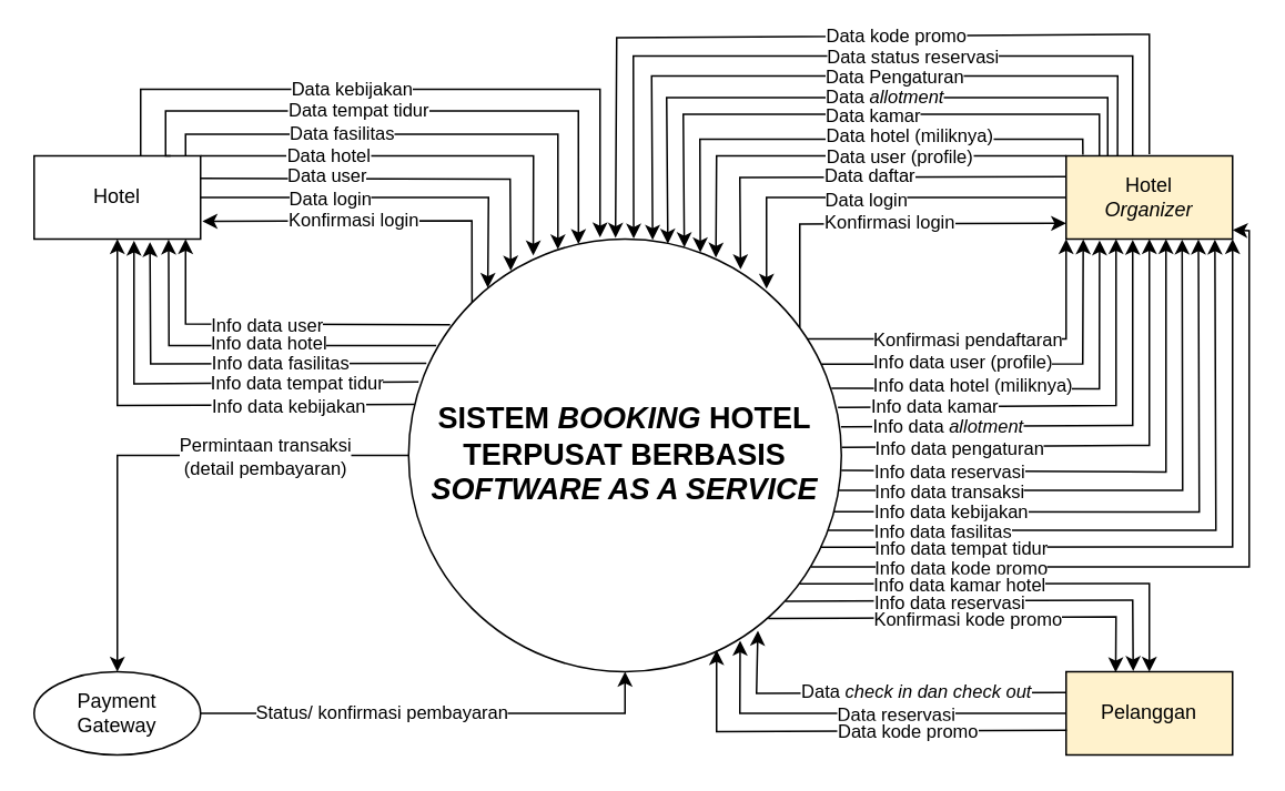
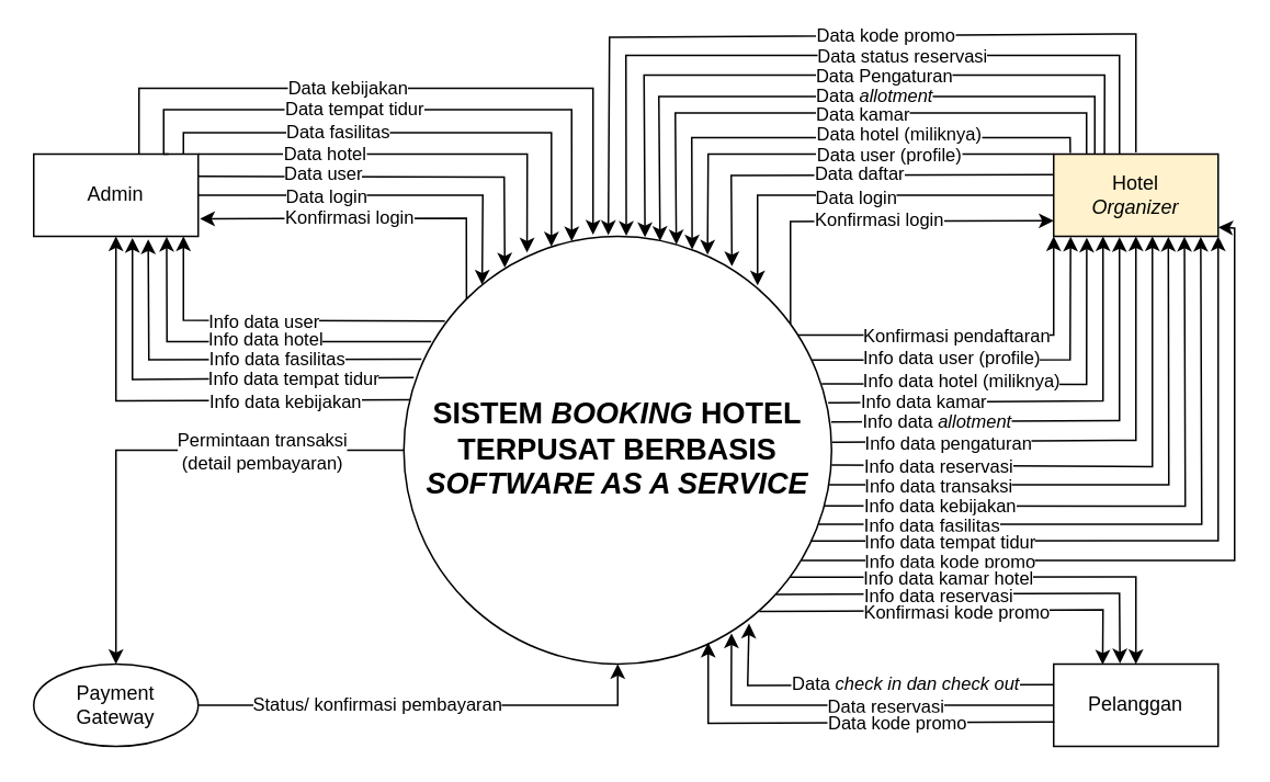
- <mxCell id="3" value="Hotel" style="html=1;dashed=0;whiteSpace=wrap;points=[[0,0,0,0,0],[0,0.09,0,0,0],[0,0.18,0,0,0],[0,0.25,0,0,0],[0,0.27,0,0,0],[0,0.36,0,0,0],[0,0.45,0,0,0],[0,0.5,0,0,0],[0,0.55,0,0,0],[0,0.64,0,0,0],[0,0.73,0,0,0],[0,0.75,0,0,0],[0,0.82,0,0,0],[0,0.91,0,0,0],[0,1,0,0,0],[0.09,0,0,0,0],[0.09,1,0,0,0],[0.18,0,0,0,0],[0.18,1,0,0,0],[0.25,0,0,0,0],[0.25,1,0,0,0],[0.27,0,0,0,0],[0.27,1,0,0,0],[0.36,0,0,0,0],[0.36,1,0,0,0],[0.45,0,0,0,0],[0.45,1,0,0,0],[0.5,0,0,0,0],[0.5,1,0,0,0],[0.55,0,0,0,0],[0.55,1,0,0,0],[0.64,0,0,0,0],[0.64,1,0,0,0],[0.73,0,0,0,0],[0.73,1,0,0,0],[0.75,0,0,0,0],[0.75,1,0,0,0],[0.82,0,0,0,0],[0.82,1,0,0,0],[0.91,0,0,0,0],[0.91,1,0,0,0],[1,0,0,0,0],[1,0.09,0,0,0],[1,0.18,0,0,0],[1,0.25,0,0,0],[1,0.27,0,0,0],[1,0.36,0,0,0],[1,0.45,0,0,0],[1,0.5,0,0,0],[1,0.55,0,0,0],[1,0.64,0,0,0],[1,0.73,0,0,0],[1,0.75,0,0,0],[1,0.82,0,0,0],[1,0.91,0,0,0],[1,1,0,0,0]];" parent="1" vertex="1"><mxGeometry x="20" y="93" width="100" height="50" as="geometry" /></mxCell>
+ <mxCell id="3" value="Admin" style="html=1;dashed=0;whiteSpace=wrap;points=[[0,0,0,0,0],[0,0.09,0,0,0],[0,0.18,0,0,0],[0,0.25,0,0,0],[0,0.27,0,0,0],[0,0.36,0,0,0],[0,0.45,0,0,0],[0,0.5,0,0,0],[0,0.55,0,0,0],[0,0.64,0,0,0],[0,0.73,0,0,0],[0,0.75,0,0,0],[0,0.82,0,0,0],[0,0.91,0,0,0],[0,1,0,0,0],[0.09,0,0,0,0],[0.09,1,0,0,0],[0.18,0,0,0,0],[0.18,1,0,0,0],[0.25,0,0,0,0],[0.25,1,0,0,0],[0.27,0,0,0,0],[0.27,1,0,0,0],[0.36,0,0,0,0],[0.36,1,0,0,0],[0.45,0,0,0,0],[0.45,1,0,0,0],[0.5,0,0,0,0],[0.5,1,0,0,0],[0.55,0,0,0,0],[0.55,1,0,0,0],[0.64,0,0,0,0],[0.64,1,0,0,0],[0.73,0,0,0,0],[0.73,1,0,0,0],[0.75,0,0,0,0],[0.75,1,0,0,0],[0.82,0,0,0,0],[0.82,1,0,0,0],[0.91,0,0,0,0],[0.91,1,0,0,0],[1,0,0,0,0],[1,0.09,0,0,0],[1,0.18,0,0,0],[1,0.25,0,0,0],[1,0.27,0,0,0],[1,0.36,0,0,0],[1,0.45,0,0,0],[1,0.5,0,0,0],[1,0.55,0,0,0],[1,0.64,0,0,0],[1,0.73,0,0,0],[1,0.75,0,0,0],[1,0.82,0,0,0],[1,0.91,0,0,0],[1,1,0,0,0]];" parent="1" vertex="1"><mxGeometry x="20" y="93" width="100" height="50" as="geometry" /></mxCell>
- <mxCell id="5" value="Pelanggan" style="html=1;dashed=0;whiteSpace=wrap;fillColor=#fff2cc;" parent="1" vertex="1"><mxGeometry x="640" y="403" width="100" height="50" as="geometry" /></mxCell>
+ <mxCell id="5" value="Pelanggan" style="html=1;dashed=0;whiteSpace=wrap;" parent="1" vertex="1"><mxGeometry x="640" y="403" width="100" height="50" as="geometry" /></mxCell>
